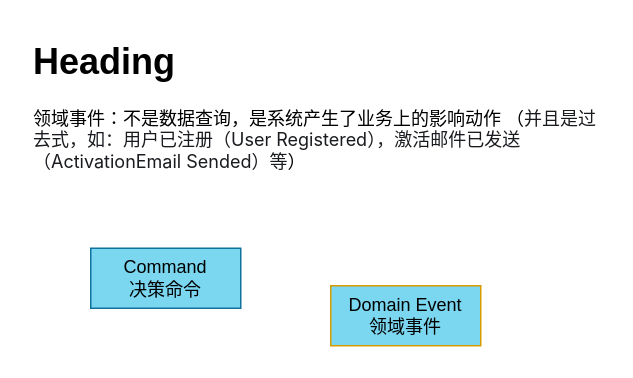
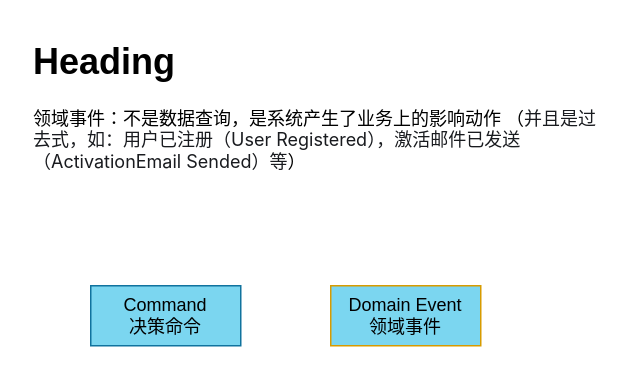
- <mxCell id="4" value="Command&lt;div&gt;决策命令&lt;/div&gt;" style="rounded=0;whiteSpace=wrap;html=1;fillColor=#7BD6F0;strokeColor=#10739e;" vertex="1" parent="1"><mxGeometry x="60" y="165" width="100" height="40" as="geometry" /></mxCell>
+ <mxCell id="4" value="Command&lt;div&gt;决策命令&lt;/div&gt;" style="rounded=0;whiteSpace=wrap;html=1;fillColor=#7BD6F0;strokeColor=#10739e;" vertex="1" parent="1"><mxGeometry x="60" y="190" width="100" height="40" as="geometry" /></mxCell>
